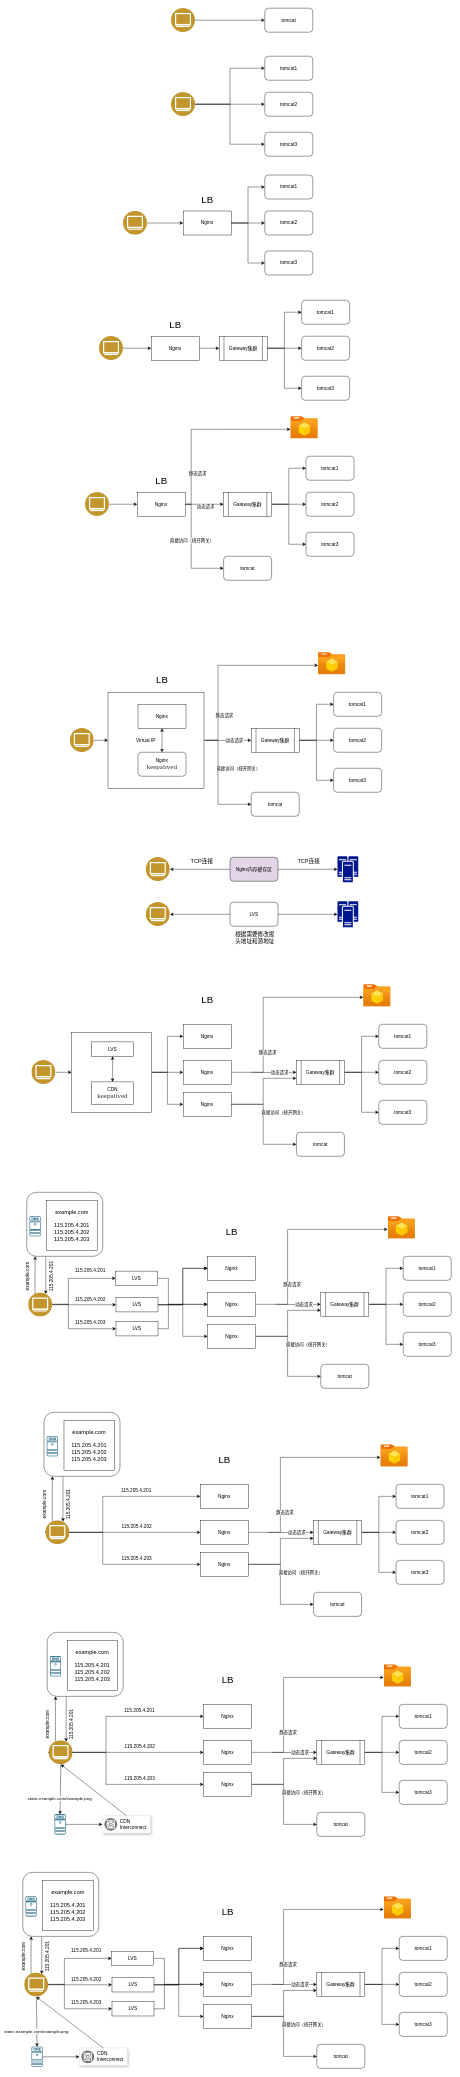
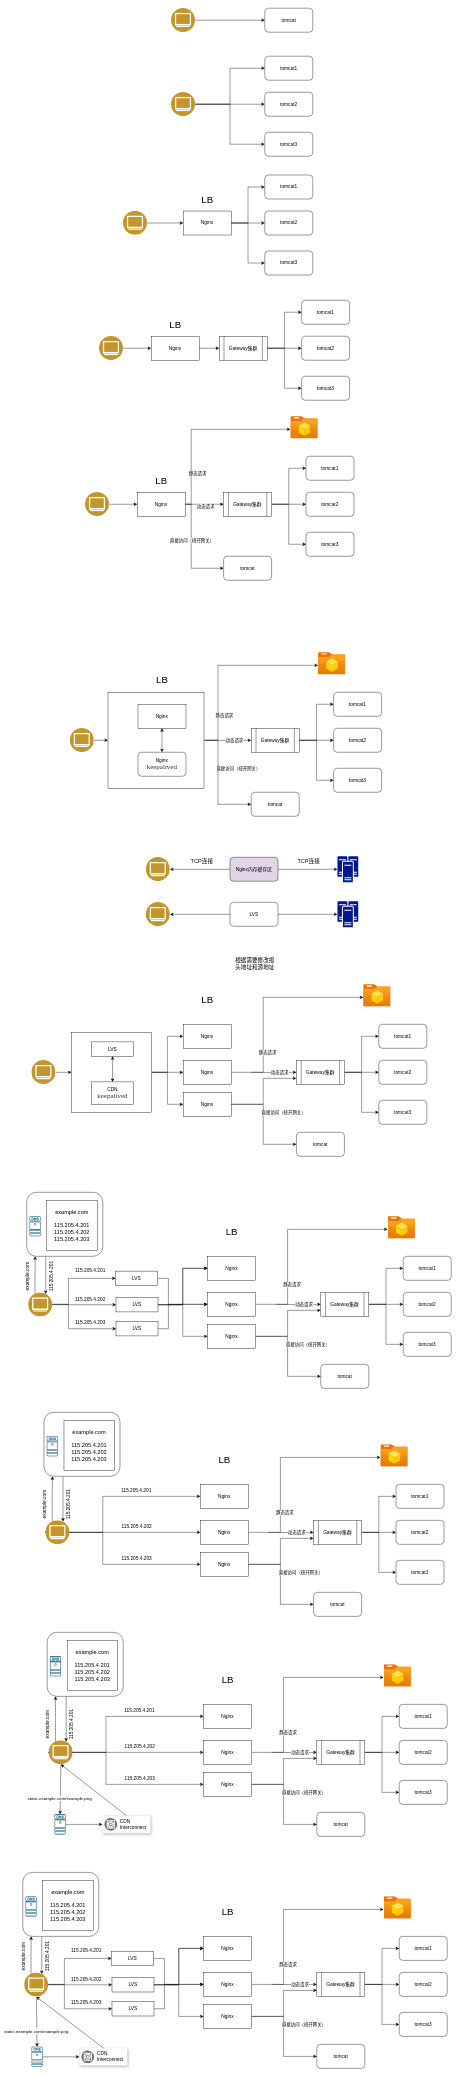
- <mxCell id="76" value="Virtual IP" style="text;html=1;strokeColor=none;fillColor=none;align=center;verticalAlign=middle;whiteSpace=wrap;rounded=0;" vertex="1" parent="1"><mxGeometry x="334" y="1840" width="60" height="20" as="geometry" /></mxCell>
- <mxCell id="90" value="&lt;font style=&quot;font-size: 14px&quot;&gt;根据需要修改报头地址和源地址&lt;/font&gt;" style="text;html=1;strokeColor=none;fillColor=none;align=center;verticalAlign=middle;whiteSpace=wrap;rounded=0;" vertex="1" parent="1"><mxGeometry x="584" y="2322.5" width="105" height="40" as="geometry" /></mxCell>
+ <mxCell id="90" value="&lt;font style=&quot;font-size: 14px&quot;&gt;根据需要修改报头地址和源地址&lt;/font&gt;" style="text;html=1;strokeColor=none;fillColor=none;align=center;verticalAlign=middle;whiteSpace=wrap;rounded=0;" vertex="1" parent="1"><mxGeometry x="584" y="2387.5" width="105" height="40" as="geometry" /></mxCell>
